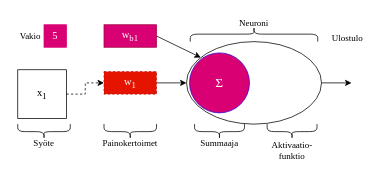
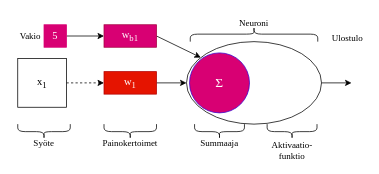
+ <mxCell id="9" style="edgeStyle=none;rounded=0;orthogonalLoop=1;jettySize=auto;html=1;entryX=0;entryY=0.5;entryDx=0;entryDy=0;strokeColor=#000000;fontColor=#000000;" edge="1" parent="1" source="10" target="8"><mxGeometry relative="1" as="geometry" /></mxCell>
- <mxCell id="6" value="&lt;font style=&quot;font-size: 14px&quot; face=&quot;Times New Roman&quot;&gt;w&lt;sub&gt;1&lt;/sub&gt;&lt;/font&gt;" style="rounded=0;whiteSpace=wrap;html=1;fillColor=#e51400;strokeColor=#B20000;fontColor=#ffffff;dashed=1;" parent="1" vertex="1"><mxGeometry x="138" y="95" width="70" height="30" as="geometry" /></mxCell>
+ <mxCell id="6" value="&lt;font style=&quot;font-size: 14px&quot; face=&quot;Times New Roman&quot;&gt;w&lt;sub&gt;1&lt;/sub&gt;&lt;/font&gt;" style="rounded=0;whiteSpace=wrap;html=1;fillColor=#e51400;strokeColor=#B20000;fontColor=#ffffff;" parent="1" vertex="1"><mxGeometry x="138" y="95" width="70" height="30" as="geometry" /></mxCell>
- <mxCell id="3" value="&lt;font style=&quot;font-size: 14px&quot; face=&quot;Times New Roman&quot;&gt;x&lt;sub&gt;1&lt;/sub&gt;&lt;/font&gt;" style="whiteSpace=wrap;html=1;aspect=fixed;" parent="1" vertex="1"><mxGeometry x="23" y="92.5" width="65" height="65" as="geometry" /></mxCell>
+ <mxCell id="3" value="&lt;font style=&quot;font-size: 14px&quot; face=&quot;Times New Roman&quot;&gt;x&lt;sub&gt;1&lt;/sub&gt;&lt;/font&gt;" style="whiteSpace=wrap;html=1;aspect=fixed;" parent="1" vertex="1"><mxGeometry x="23" y="77.5" width="65" height="65" as="geometry" /></mxCell>
